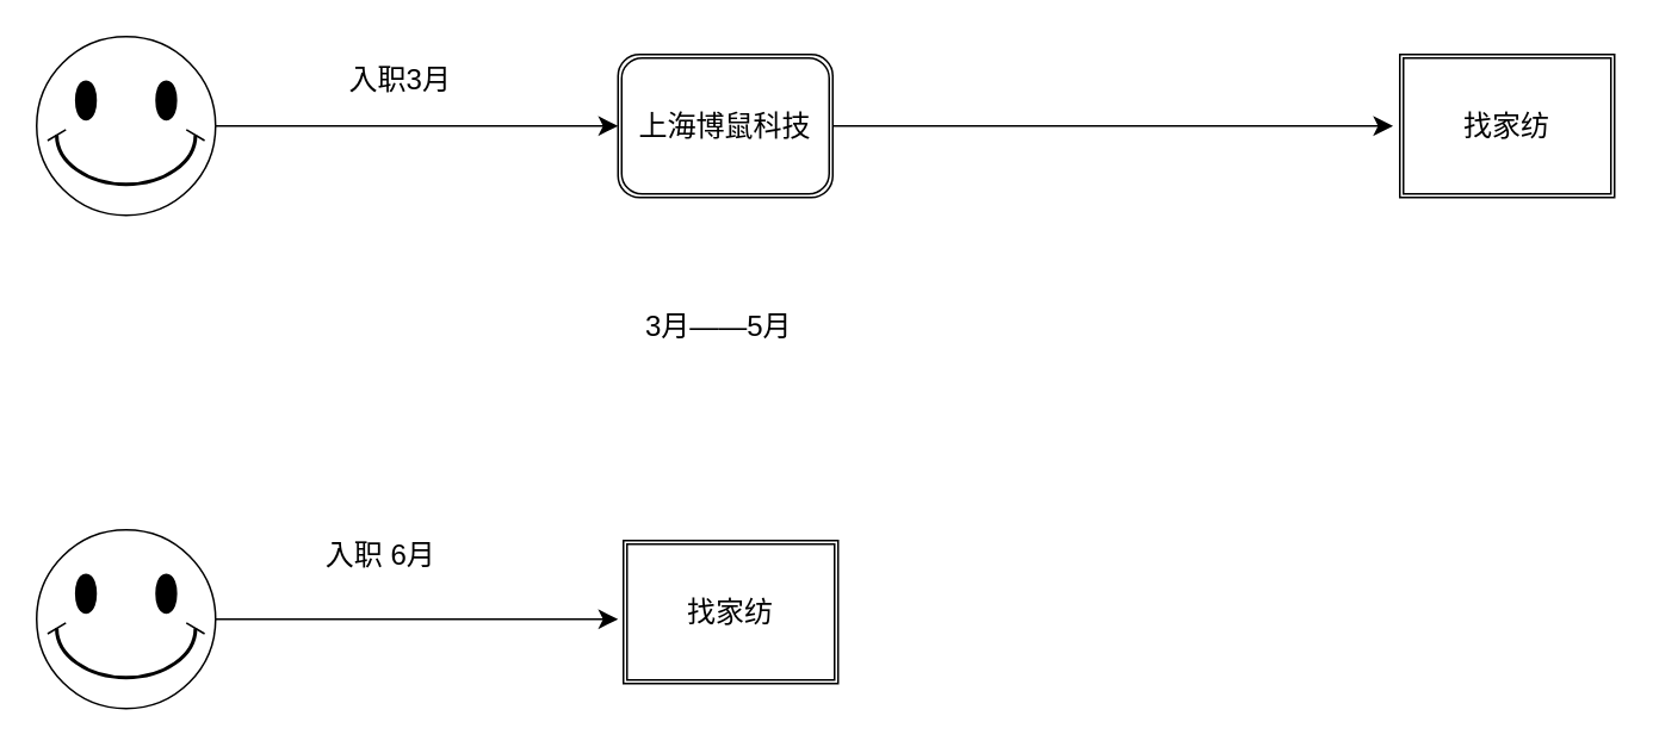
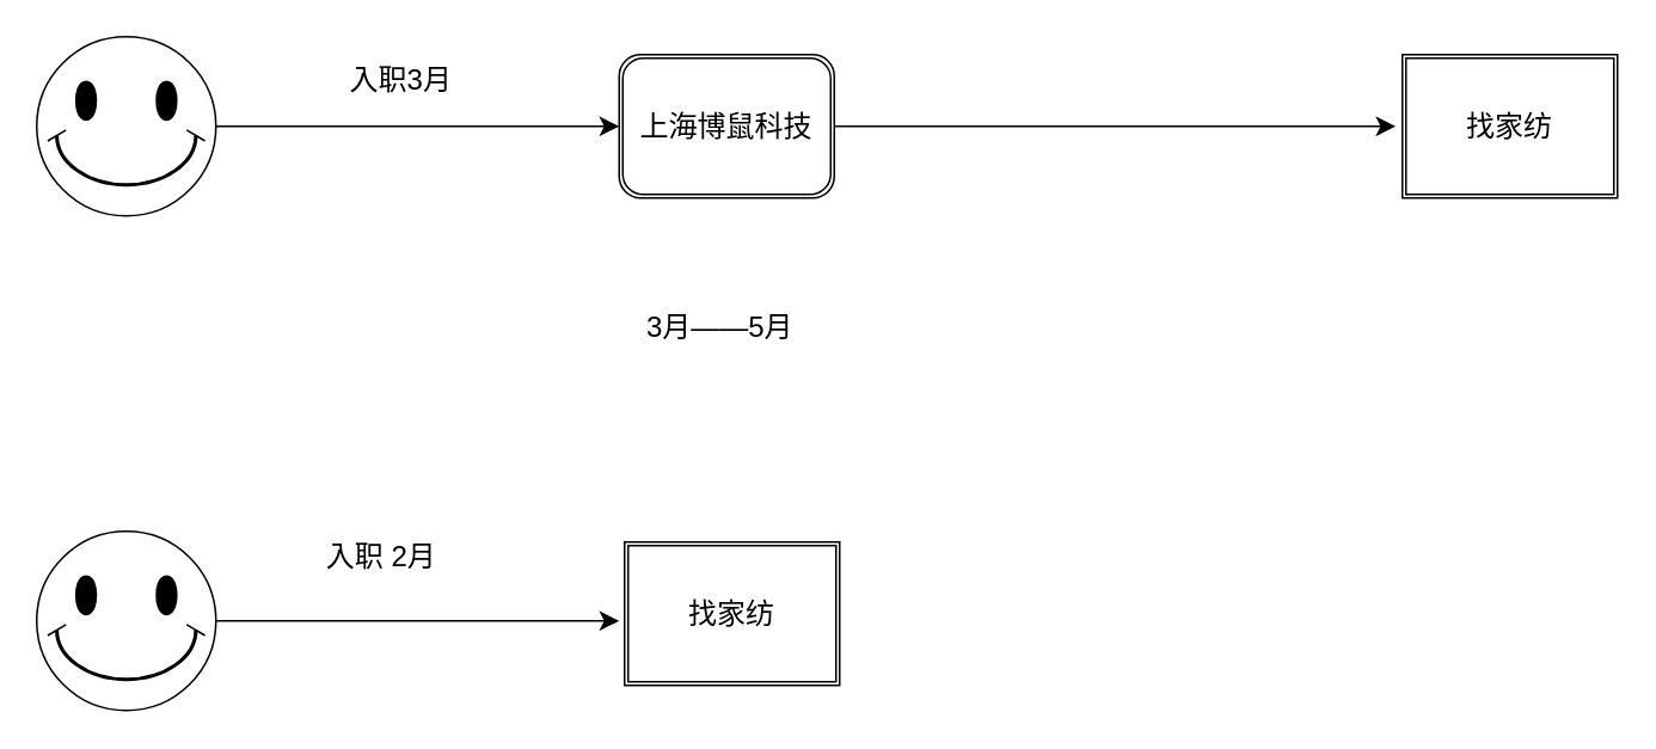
- <mxCell id="12" value="入职 6月" style="text;html=1;align=center;verticalAlign=middle;resizable=0;points=[];autosize=1;strokeColor=none;fillColor=none;fontSize=16;" vertex="1" parent="1"><mxGeometry x="172" y="294" width="79" height="31" as="geometry" /></mxCell>
+ <mxCell id="12" value="入职 2月" style="text;html=1;align=center;verticalAlign=middle;resizable=0;points=[];autosize=1;strokeColor=none;fillColor=none;fontSize=16;" vertex="1" parent="1"><mxGeometry x="172" y="294" width="79" height="31" as="geometry" /></mxCell>
